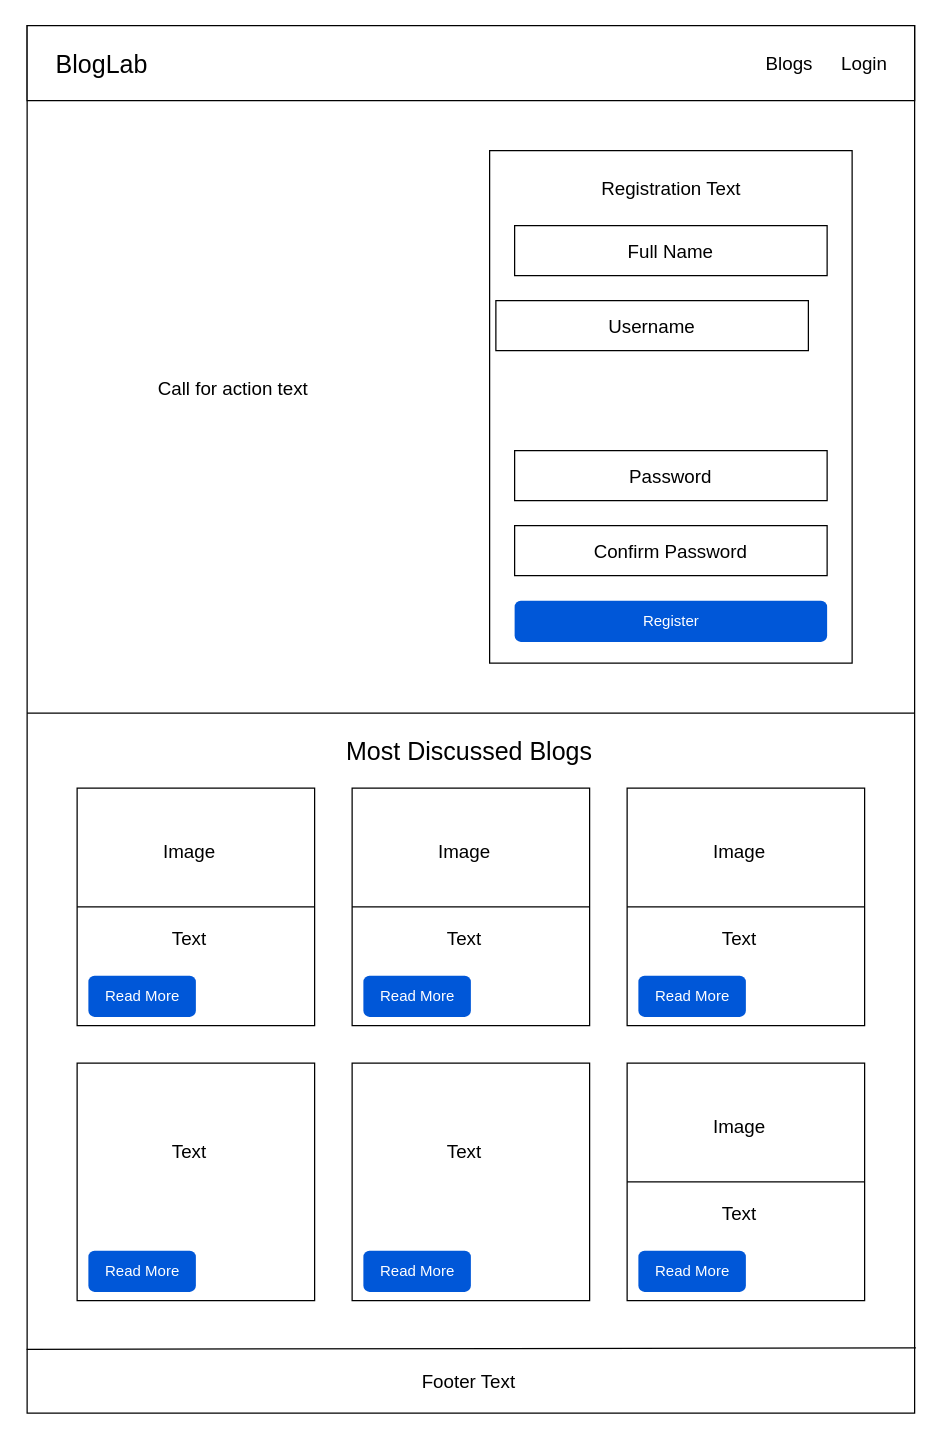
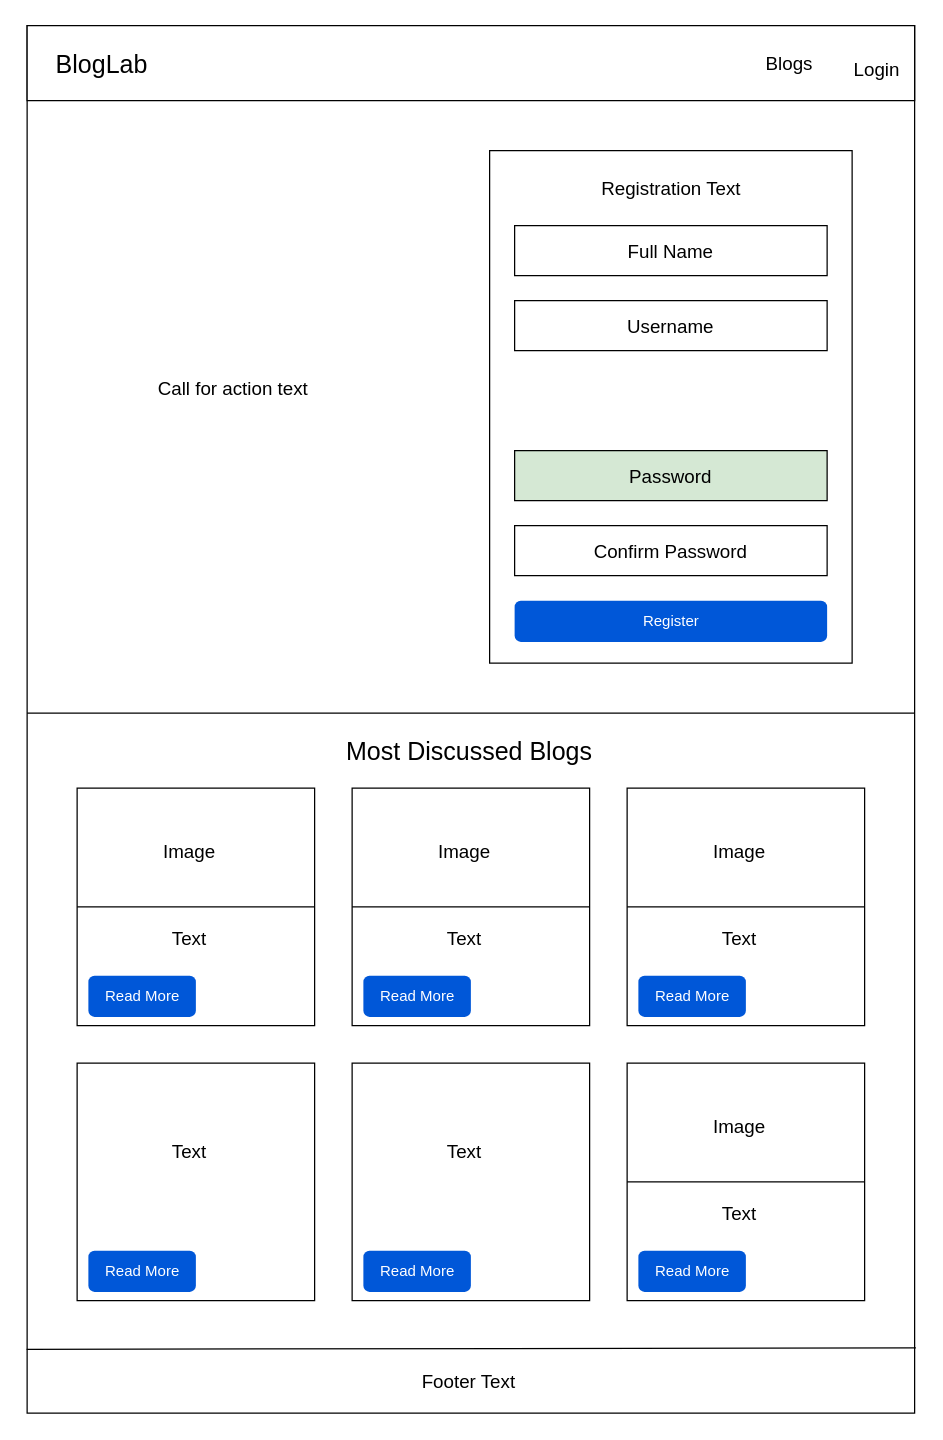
- <mxCell id="7" value="Login" style="text;html=1;strokeColor=none;fillColor=none;align=center;verticalAlign=middle;whiteSpace=wrap;rounded=0;fontSize=15;" parent="1" vertex="1"><mxGeometry x="671" y="40" width="40" height="20" as="geometry" /></mxCell>
+ <mxCell id="7" value="Login" style="text;html=1;strokeColor=none;fillColor=none;align=center;verticalAlign=middle;whiteSpace=wrap;rounded=0;fontSize=15;" parent="1" vertex="1"><mxGeometry x="681" y="45" width="40" height="20" as="geometry" /></mxCell>
- <mxCell id="9" value="Username" style="rounded=0;whiteSpace=wrap;html=1;fontSize=15;" parent="1" vertex="1"><mxGeometry x="396" y="240" width="250" height="40" as="geometry" /></mxCell>
+ <mxCell id="9" value="Username" style="rounded=0;whiteSpace=wrap;html=1;fontSize=15;" parent="1" vertex="1"><mxGeometry x="411" y="240" width="250" height="40" as="geometry" /></mxCell>
- <mxCell id="10" value="Password" style="rounded=0;whiteSpace=wrap;html=1;fontSize=15;" parent="1" vertex="1"><mxGeometry x="411" y="360" width="250" height="40" as="geometry" /></mxCell>
+ <mxCell id="10" value="Password" style="rounded=0;whiteSpace=wrap;html=1;fontSize=15;fillColor=#d5e8d4;" parent="1" vertex="1"><mxGeometry x="411" y="360" width="250" height="40" as="geometry" /></mxCell>
